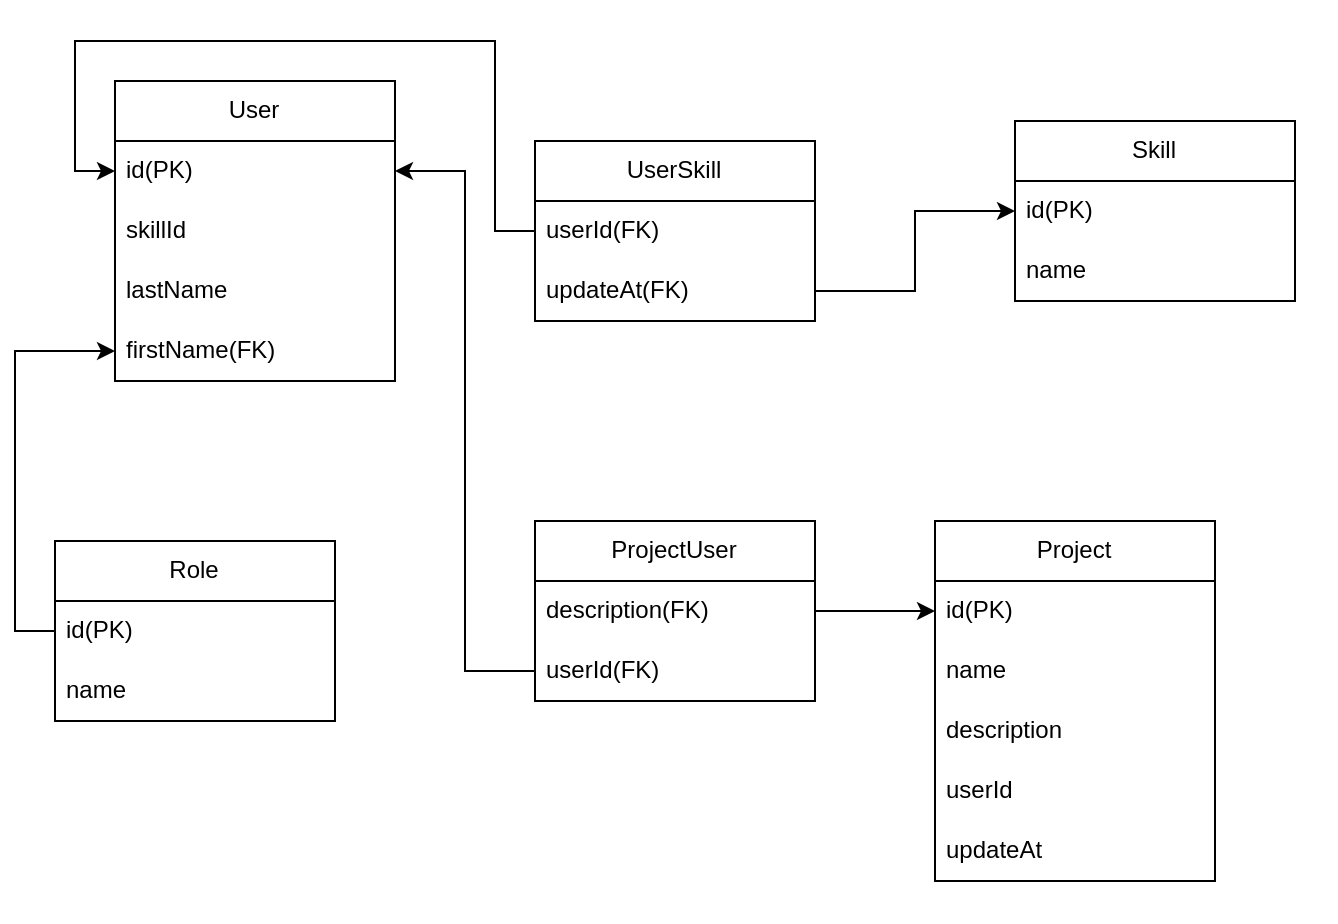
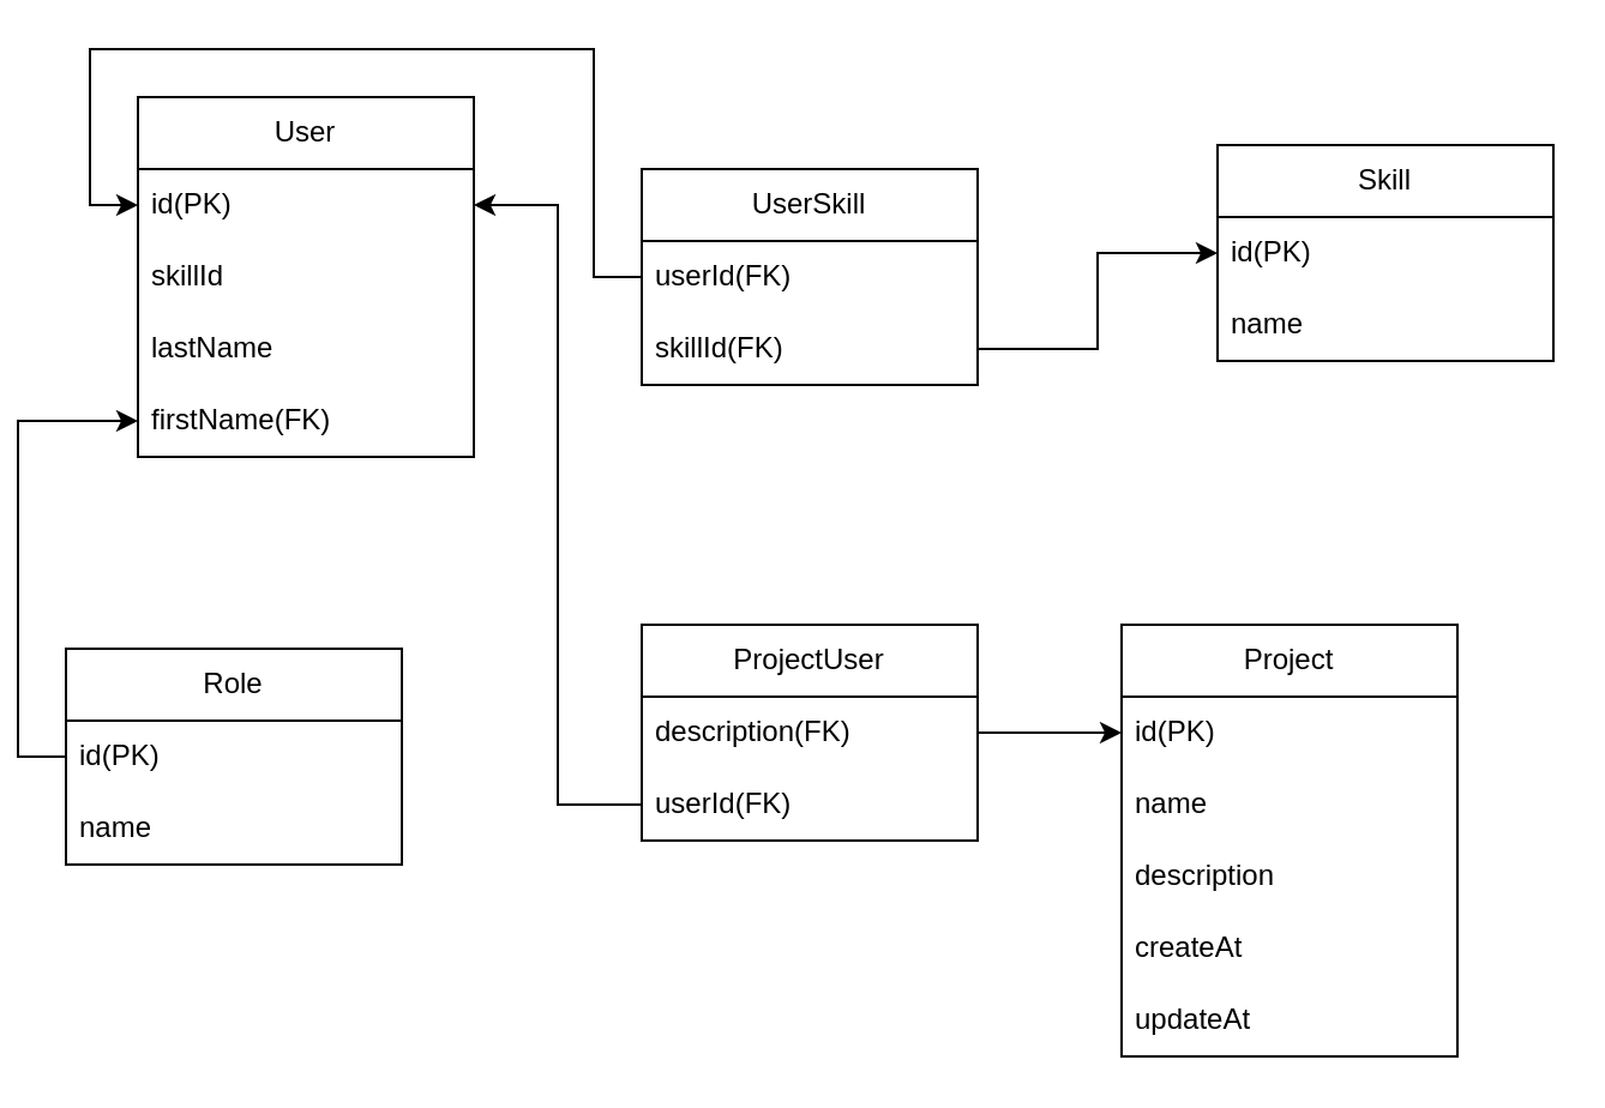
- <mxCell id="18" value="updateAt(FK)" style="text;strokeColor=none;fillColor=none;align=left;verticalAlign=middle;spacingLeft=4;spacingRight=4;overflow=hidden;points=[[0,0.5],[1,0.5]];portConstraint=eastwest;rotatable=0;whiteSpace=wrap;html=1;" vertex="1" parent="16"><mxGeometry y="60" width="140" height="30" as="geometry" /></mxCell>
+ <mxCell id="18" value="skillId(FK)" style="text;strokeColor=none;fillColor=none;align=left;verticalAlign=middle;spacingLeft=4;spacingRight=4;overflow=hidden;points=[[0,0.5],[1,0.5]];portConstraint=eastwest;rotatable=0;whiteSpace=wrap;html=1;" vertex="1" parent="16"><mxGeometry y="60" width="140" height="30" as="geometry" /></mxCell>
- <mxCell id="11" value="userId" style="text;strokeColor=none;fillColor=none;align=left;verticalAlign=middle;spacingLeft=4;spacingRight=4;overflow=hidden;points=[[0,0.5],[1,0.5]];portConstraint=eastwest;rotatable=0;whiteSpace=wrap;html=1;" vertex="1" parent="7"><mxGeometry y="120" width="140" height="30" as="geometry" /></mxCell>
+ <mxCell id="11" value="createAt" style="text;strokeColor=none;fillColor=none;align=left;verticalAlign=middle;spacingLeft=4;spacingRight=4;overflow=hidden;points=[[0,0.5],[1,0.5]];portConstraint=eastwest;rotatable=0;whiteSpace=wrap;html=1;" vertex="1" parent="7"><mxGeometry y="120" width="140" height="30" as="geometry" /></mxCell>
